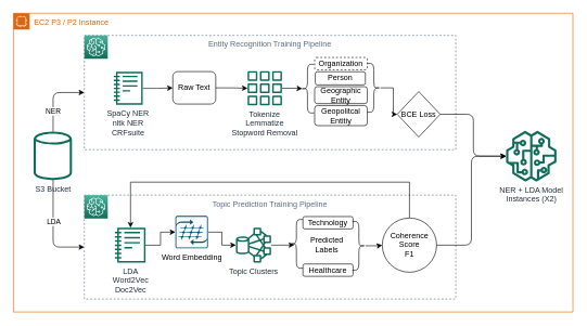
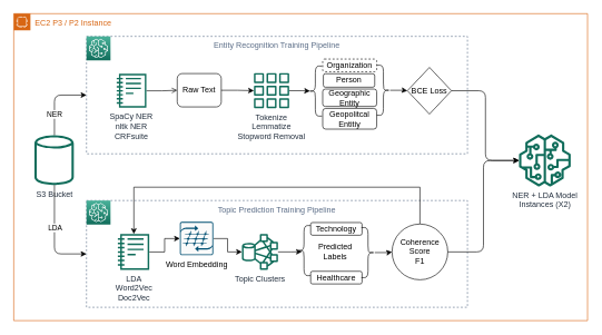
- <mxCell id="11" value="" style="edgeStyle=orthogonalEdgeStyle;rounded=0;orthogonalLoop=1;jettySize=auto;html=1;" edge="1" parent="1" source="12" target="36"><mxGeometry relative="1" as="geometry" /></mxCell>
+ <mxCell id="11" value="" style="edgeStyle=orthogonalEdgeStyle;rounded=0;orthogonalLoop=1;jettySize=auto;html=1;endArrow=open;" edge="1" parent="1" source="12" target="36"><mxGeometry relative="1" as="geometry" /></mxCell>
- <mxCell id="32" value="BCE Loss" style="rhombus;whiteSpace=wrap;html=1;" vertex="1" parent="1"><mxGeometry x="610" y="140.5" width="66" height="70" as="geometry" /></mxCell>
+ <mxCell id="32" value="BCE Loss" style="rhombus;whiteSpace=wrap;html=1;" vertex="1" parent="1"><mxGeometry x="610" y="100.5" width="66" height="70" as="geometry" /></mxCell>
